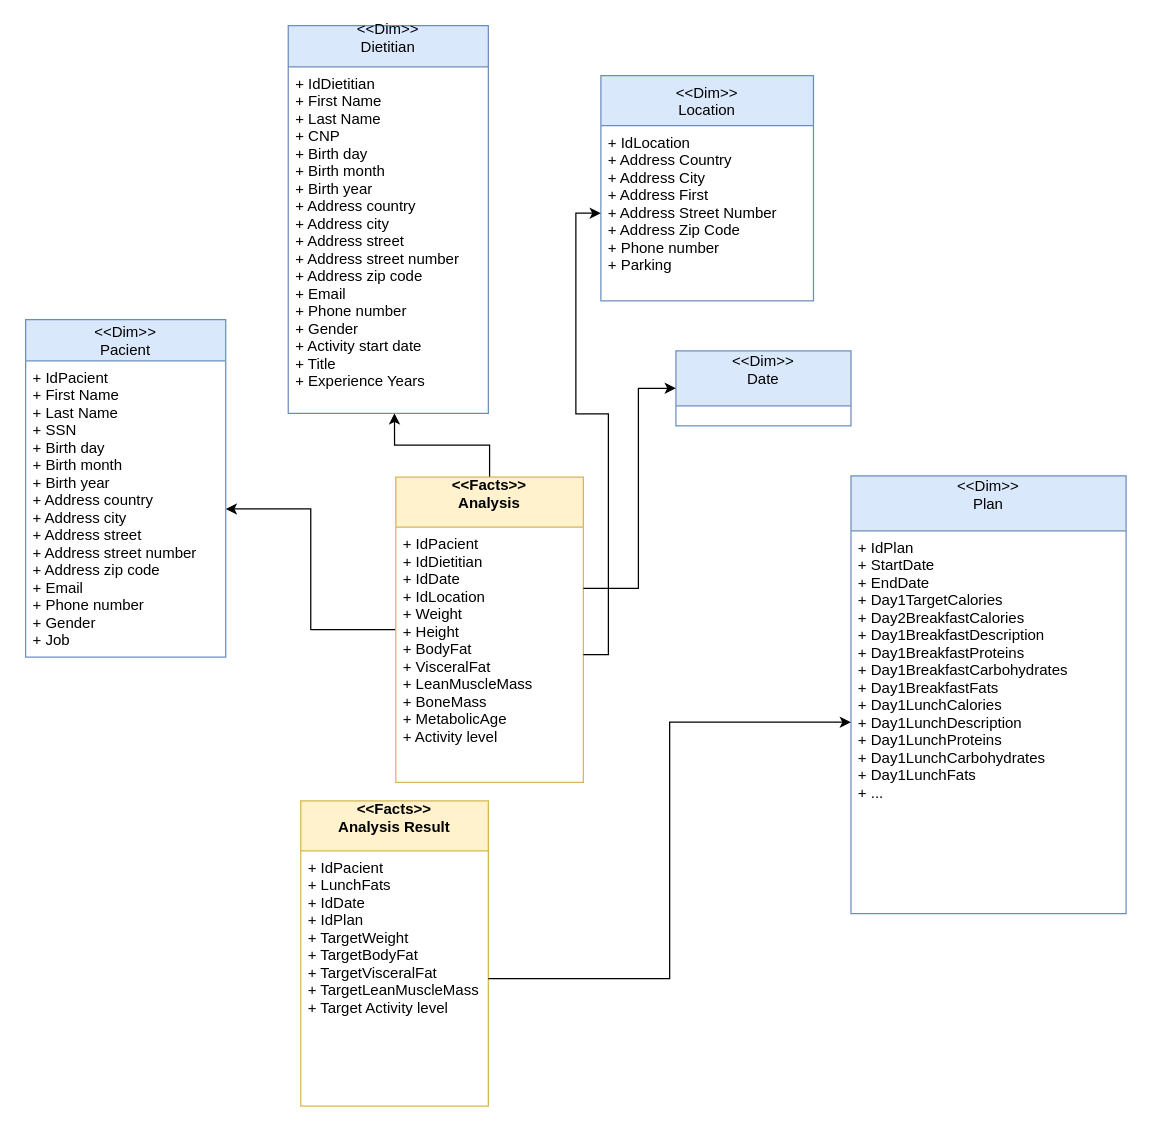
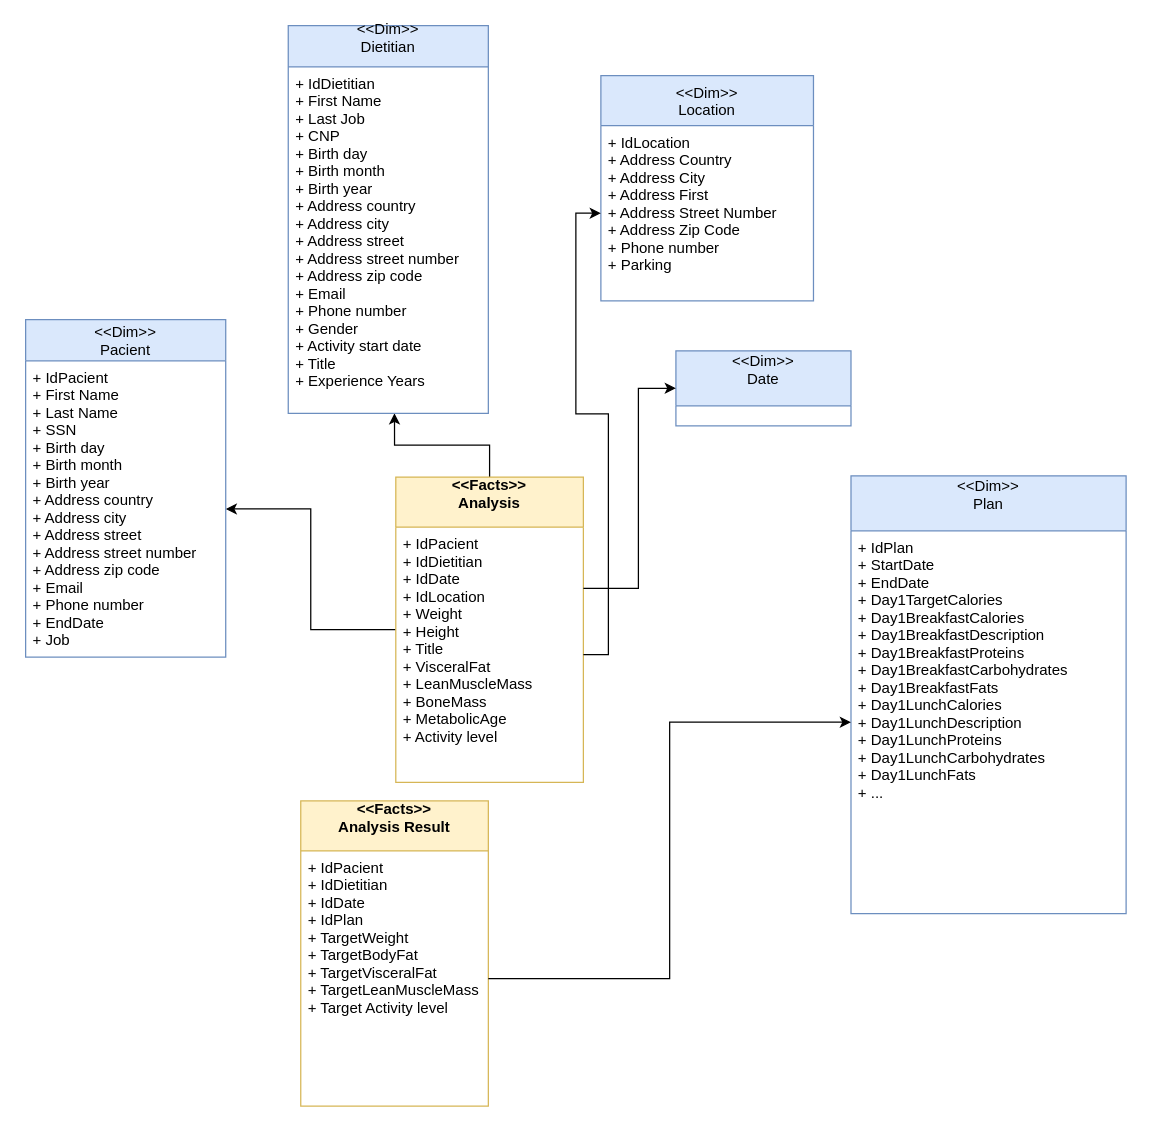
- <mxCell id="9" value="+ IdDietitian&#10;+ First Name&#10;+ Last Name&#10;+ CNP&#10;+ Birth day&#10;+ Birth month&#10;+ Birth year&#10;+ Address country&#10;+ Address city&#10;+ Address street&#10;+ Address street number&#10;+ Address zip code&#10;+ Email&#10;+ Phone number&#10;+ Gender&#10;+ Activity start date&#10;+ Title&#10;+ Experience Years&#10;" style="text;strokeColor=none;fillColor=none;align=left;verticalAlign=top;spacingLeft=4;spacingRight=4;overflow=hidden;rotatable=0;points=[[0,0.5],[1,0.5]];portConstraint=eastwest;" parent="8" vertex="1"><mxGeometry y="33" width="160" height="277" as="geometry" /></mxCell>
+ <mxCell id="9" value="+ IdDietitian&#10;+ First Name&#10;+ Last Job&#10;+ CNP&#10;+ Birth day&#10;+ Birth month&#10;+ Birth year&#10;+ Address country&#10;+ Address city&#10;+ Address street&#10;+ Address street number&#10;+ Address zip code&#10;+ Email&#10;+ Phone number&#10;+ Gender&#10;+ Activity start date&#10;+ Title&#10;+ Experience Years&#10;" style="text;strokeColor=none;fillColor=none;align=left;verticalAlign=top;spacingLeft=4;spacingRight=4;overflow=hidden;rotatable=0;points=[[0,0.5],[1,0.5]];portConstraint=eastwest;" parent="8" vertex="1"><mxGeometry y="33" width="160" height="277" as="geometry" /></mxCell>
- <mxCell id="7" value="+ IdPacient&#10;+ First Name&#10;+ Last Name&#10;+ SSN&#10;+ Birth day&#10;+ Birth month&#10;+ Birth year&#10;+ Address country&#10;+ Address city&#10;+ Address street&#10;+ Address street number&#10;+ Address zip code&#10;+ Email&#10;+ Phone number&#10;+ Gender&#10;+ Job&#10;" style="text;strokeColor=none;fillColor=none;align=left;verticalAlign=top;spacingLeft=4;spacingRight=4;overflow=hidden;rotatable=0;points=[[0,0.5],[1,0.5]];portConstraint=eastwest;" parent="6" vertex="1"><mxGeometry y="33" width="160" height="237" as="geometry" /></mxCell>
+ <mxCell id="7" value="+ IdPacient&#10;+ First Name&#10;+ Last Name&#10;+ SSN&#10;+ Birth day&#10;+ Birth month&#10;+ Birth year&#10;+ Address country&#10;+ Address city&#10;+ Address street&#10;+ Address street number&#10;+ Address zip code&#10;+ Email&#10;+ Phone number&#10;+ EndDate&#10;+ Job&#10;" style="text;strokeColor=none;fillColor=none;align=left;verticalAlign=top;spacingLeft=4;spacingRight=4;overflow=hidden;rotatable=0;points=[[0,0.5],[1,0.5]];portConstraint=eastwest;" parent="6" vertex="1"><mxGeometry y="33" width="160" height="237" as="geometry" /></mxCell>
- <mxCell id="5" value="+ IdPacient&#10;+ IdDietitian&#10;+ IdDate&#10;+ IdLocation&#10;+ Weight&#10;+ Height&#10;+ BodyFat&#10;+ VisceralFat&#10;+ LeanMuscleMass&#10;+ BoneMass&#10;+ MetabolicAge&#10;+ Activity level&#10;&#10;" style="text;strokeColor=none;fillColor=none;align=left;verticalAlign=top;spacingLeft=4;spacingRight=4;overflow=hidden;rotatable=0;points=[[0,0.5],[1,0.5]];portConstraint=eastwest;" parent="4" vertex="1"><mxGeometry y="40" width="150" height="204" as="geometry" /></mxCell>
+ <mxCell id="5" value="+ IdPacient&#10;+ IdDietitian&#10;+ IdDate&#10;+ IdLocation&#10;+ Weight&#10;+ Height&#10;+ Title&#10;+ VisceralFat&#10;+ LeanMuscleMass&#10;+ BoneMass&#10;+ MetabolicAge&#10;+ Activity level&#10;&#10;" style="text;strokeColor=none;fillColor=none;align=left;verticalAlign=top;spacingLeft=4;spacingRight=4;overflow=hidden;rotatable=0;points=[[0,0.5],[1,0.5]];portConstraint=eastwest;" parent="4" vertex="1"><mxGeometry y="40" width="150" height="204" as="geometry" /></mxCell>
- <mxCell id="18" value="+ IdPlan&#10;+ StartDate&#10;+ EndDate&#10;+ Day1TargetCalories&#10;+ Day2BreakfastCalories&#10;+ Day1BreakfastDescription&#10;+ Day1BreakfastProteins&#10;+ Day1BreakfastCarbohydrates&#10;+ Day1BreakfastFats&#10;+ Day1LunchCalories&#10;+ Day1LunchDescription&#10;+ Day1LunchProteins&#10;+ Day1LunchCarbohydrates&#10;+ Day1LunchFats&#10;+ ...&#10;&#10;" style="text;strokeColor=none;fillColor=none;align=left;verticalAlign=top;spacingLeft=4;spacingRight=4;overflow=hidden;rotatable=0;points=[[0,0.5],[1,0.5]];portConstraint=eastwest;" parent="17" vertex="1"><mxGeometry y="44" width="220" height="306" as="geometry" /></mxCell>
+ <mxCell id="18" value="+ IdPlan&#10;+ StartDate&#10;+ EndDate&#10;+ Day1TargetCalories&#10;+ Day1BreakfastCalories&#10;+ Day1BreakfastDescription&#10;+ Day1BreakfastProteins&#10;+ Day1BreakfastCarbohydrates&#10;+ Day1BreakfastFats&#10;+ Day1LunchCalories&#10;+ Day1LunchDescription&#10;+ Day1LunchProteins&#10;+ Day1LunchCarbohydrates&#10;+ Day1LunchFats&#10;+ ...&#10;&#10;" style="text;strokeColor=none;fillColor=none;align=left;verticalAlign=top;spacingLeft=4;spacingRight=4;overflow=hidden;rotatable=0;points=[[0,0.5],[1,0.5]];portConstraint=eastwest;" parent="17" vertex="1"><mxGeometry y="44" width="220" height="306" as="geometry" /></mxCell>
- <mxCell id="16" value="+ IdPacient&#10;+ LunchFats&#10;+ IdDate&#10;+ IdPlan&#10;+ TargetWeight&#10;+ TargetBodyFat&#10;+ TargetVisceralFat&#10;+ TargetLeanMuscleMass&#10;+ Target Activity level&#10;" style="text;strokeColor=none;fillColor=none;align=left;verticalAlign=top;spacingLeft=4;spacingRight=4;overflow=hidden;rotatable=0;points=[[0,0.5],[1,0.5]];portConstraint=eastwest;" parent="15" vertex="1"><mxGeometry y="40" width="150" height="204" as="geometry" /></mxCell>
+ <mxCell id="16" value="+ IdPacient&#10;+ IdDietitian&#10;+ IdDate&#10;+ IdPlan&#10;+ TargetWeight&#10;+ TargetBodyFat&#10;+ TargetVisceralFat&#10;+ TargetLeanMuscleMass&#10;+ Target Activity level&#10;" style="text;strokeColor=none;fillColor=none;align=left;verticalAlign=top;spacingLeft=4;spacingRight=4;overflow=hidden;rotatable=0;points=[[0,0.5],[1,0.5]];portConstraint=eastwest;" parent="15" vertex="1"><mxGeometry y="40" width="150" height="204" as="geometry" /></mxCell>
